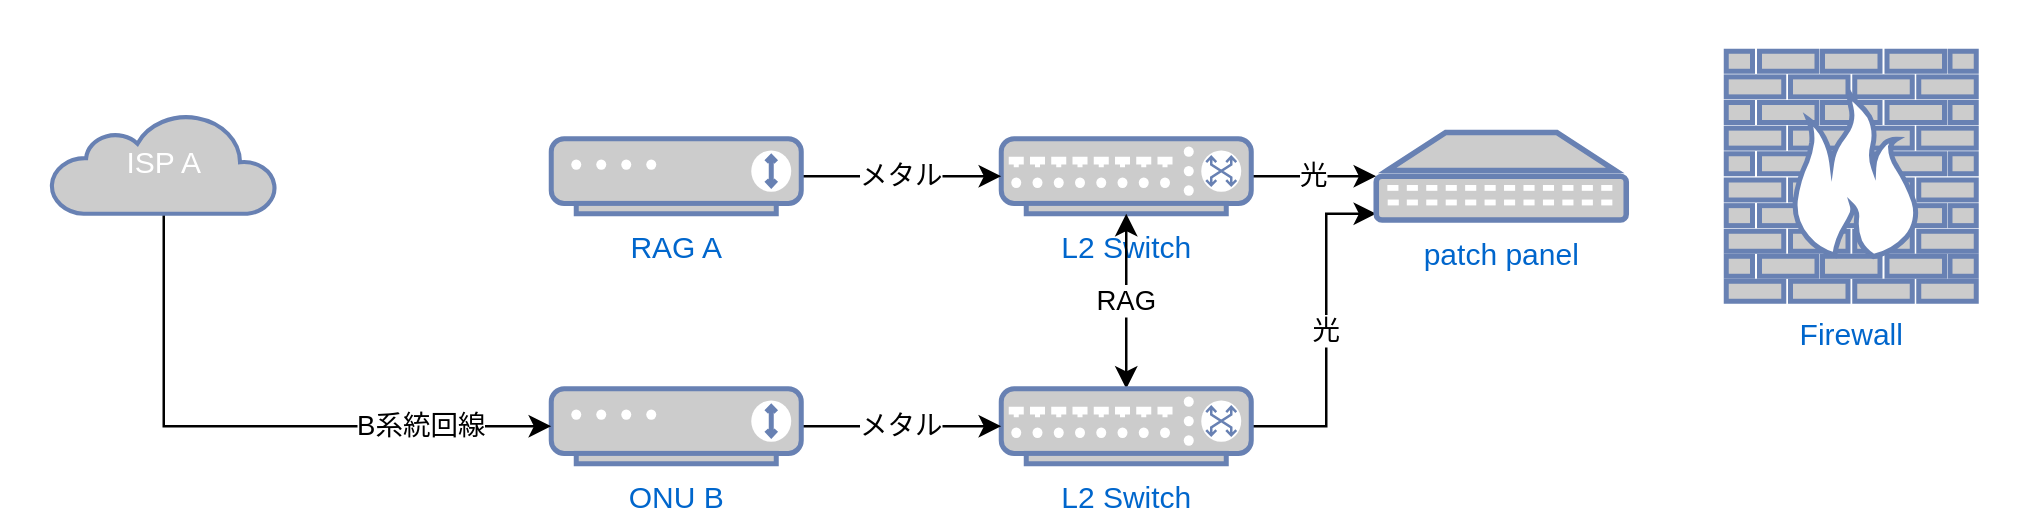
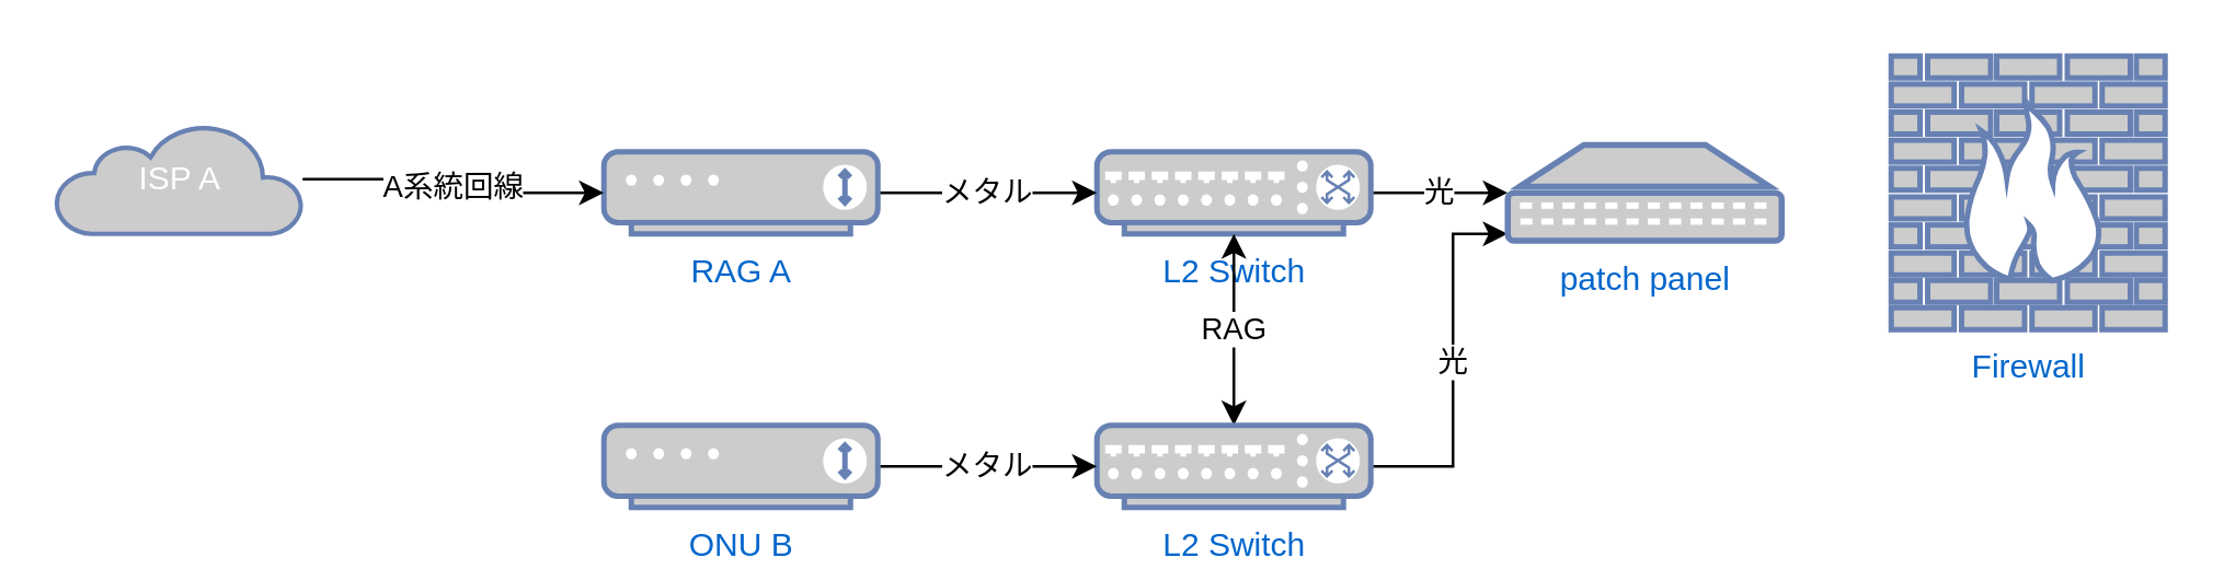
+ <mxCell id="11" value="A系統回線" style="edgeStyle=orthogonalEdgeStyle;rounded=0;orthogonalLoop=1;jettySize=auto;html=1;" edge="1" parent="1" source="13" target="8"><mxGeometry relative="1" as="geometry" /></mxCell>
- <mxCell id="12" value="B系統回線" style="edgeStyle=orthogonalEdgeStyle;rounded=0;orthogonalLoop=1;jettySize=auto;html=1;startArrow=none;startFill=0;" edge="1" parent="1" source="13" target="10"><mxGeometry x="0.565" relative="1" as="geometry"><Array as="points"><mxPoint x="65" y="170" /></Array><mxPoint as="offset" /></mxGeometry></mxCell>
